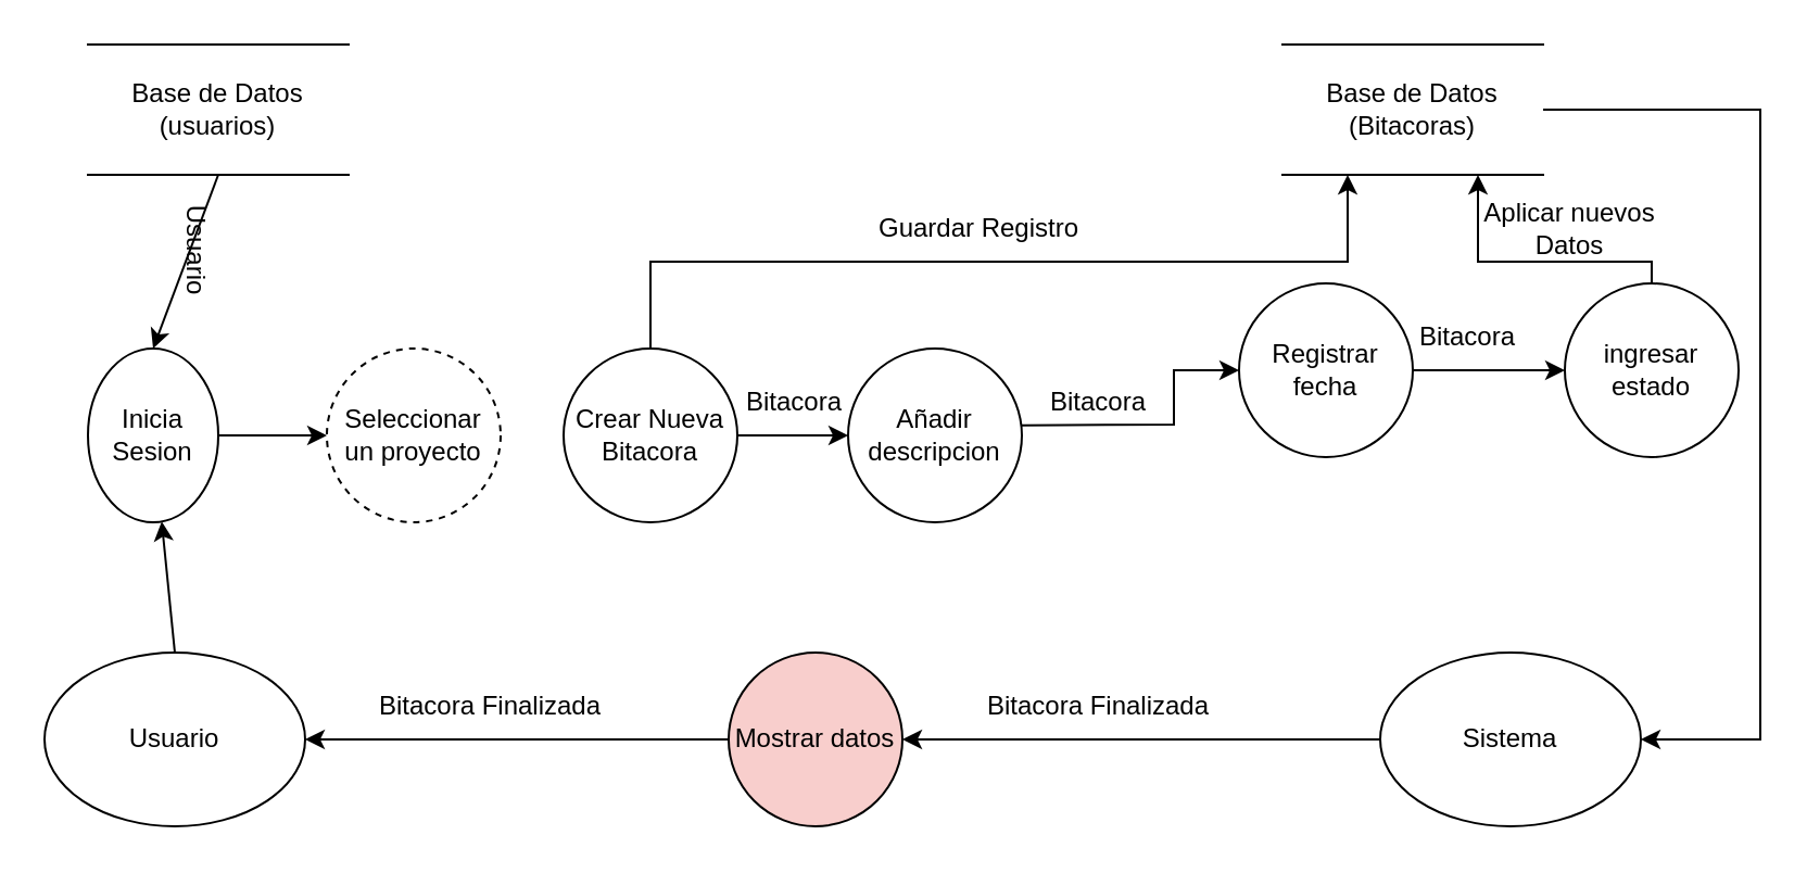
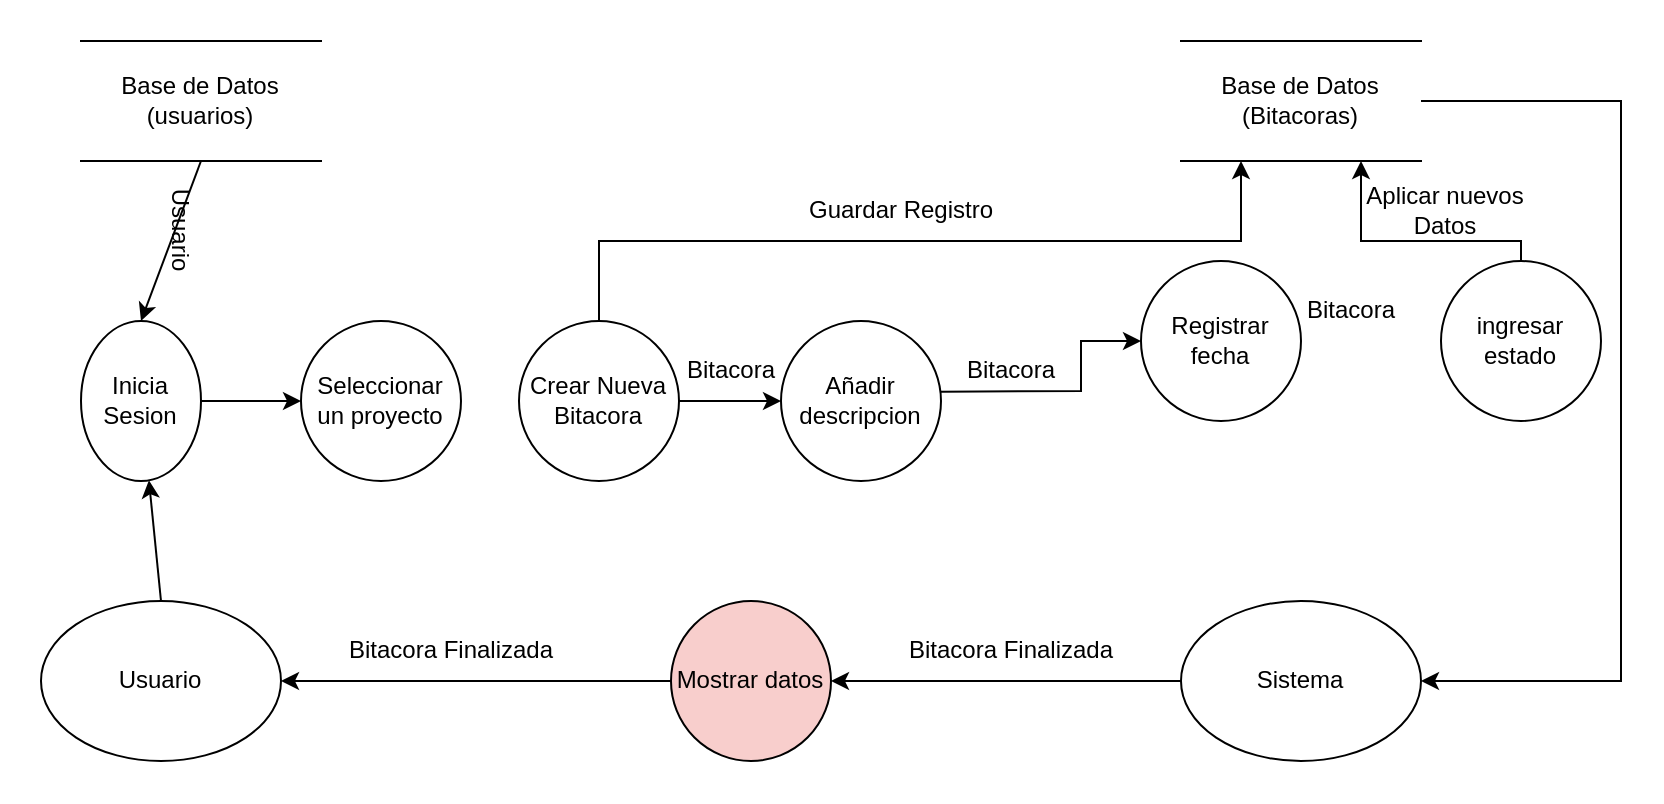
- <mxCell id="15" value="" style="endArrow=classic;html=1;rounded=0;exitX=1;exitY=0.5;exitDx=0;exitDy=0;entryX=0;entryY=0.5;entryDx=0;entryDy=0;" edge="1" parent="1" source="4" target="6"><mxGeometry width="50" height="50" relative="1" as="geometry"><mxPoint x="680" y="100" as="sourcePoint" /><mxPoint x="730" y="50" as="targetPoint" /></mxGeometry></mxCell>
- <mxCell id="29" value="Seleccionar un proyecto" style="ellipse;whiteSpace=wrap;html=1;aspect=fixed;dashed=1;" vertex="1" parent="1"><mxGeometry x="150" y="160" width="80" height="80" as="geometry" /></mxCell>
+ <mxCell id="29" value="Seleccionar un proyecto" style="ellipse;whiteSpace=wrap;html=1;aspect=fixed;" vertex="1" parent="1"><mxGeometry x="150" y="160" width="80" height="80" as="geometry" /></mxCell>
- <mxCell id="13" value="Sistema" style="ellipse;whiteSpace=wrap;html=1;" vertex="1" parent="1"><mxGeometry x="635" y="300" width="120" height="80" as="geometry" /></mxCell>
+ <mxCell id="13" value="Sistema" style="ellipse;whiteSpace=wrap;html=1;" vertex="1" parent="1"><mxGeometry x="590" y="300" width="120" height="80" as="geometry" /></mxCell>
